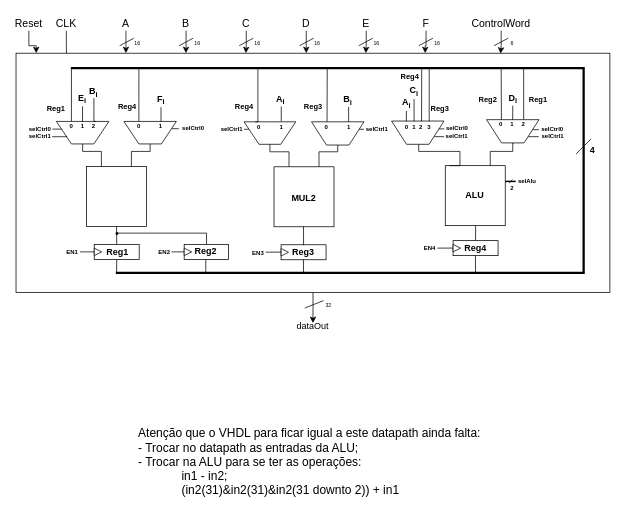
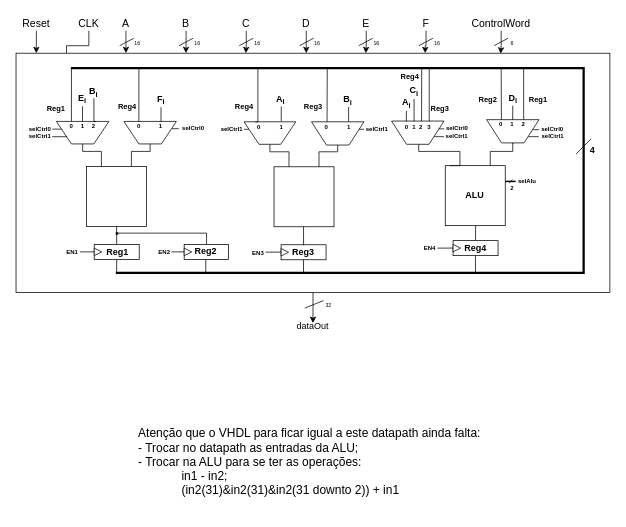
- <mxCell id="155" value="Reset" style="text;html=1;align=center;verticalAlign=middle;whiteSpace=wrap;rounded=0;fontSize=14;" vertex="1" parent="1"><mxGeometry x="18" y="20" width="40" height="20" as="geometry" /></mxCell>
+ <mxCell id="155" value="Reset" style="text;html=1;align=center;verticalAlign=middle;whiteSpace=wrap;rounded=0;fontSize=14;" vertex="1" parent="1"><mxGeometry x="28" y="20" width="40" height="20" as="geometry" /></mxCell>
- <mxCell id="149" value="CLK" style="text;html=1;align=center;verticalAlign=middle;whiteSpace=wrap;rounded=0;fontSize=14;" vertex="1" parent="1"><mxGeometry x="68" y="20" width="40" height="20" as="geometry" /></mxCell>
+ <mxCell id="149" value="CLK" style="text;html=1;align=center;verticalAlign=middle;whiteSpace=wrap;rounded=0;fontSize=14;" vertex="1" parent="1"><mxGeometry x="98" y="20" width="40" height="20" as="geometry" /></mxCell>
- <mxCell id="19" value="&lt;div&gt;MUL2&lt;/div&gt;" style="text;html=1;align=center;verticalAlign=middle;whiteSpace=wrap;rounded=0;fontStyle=1" vertex="1" parent="1"><mxGeometry x="375" y="245.5" width="60" height="35" as="geometry" /></mxCell>
